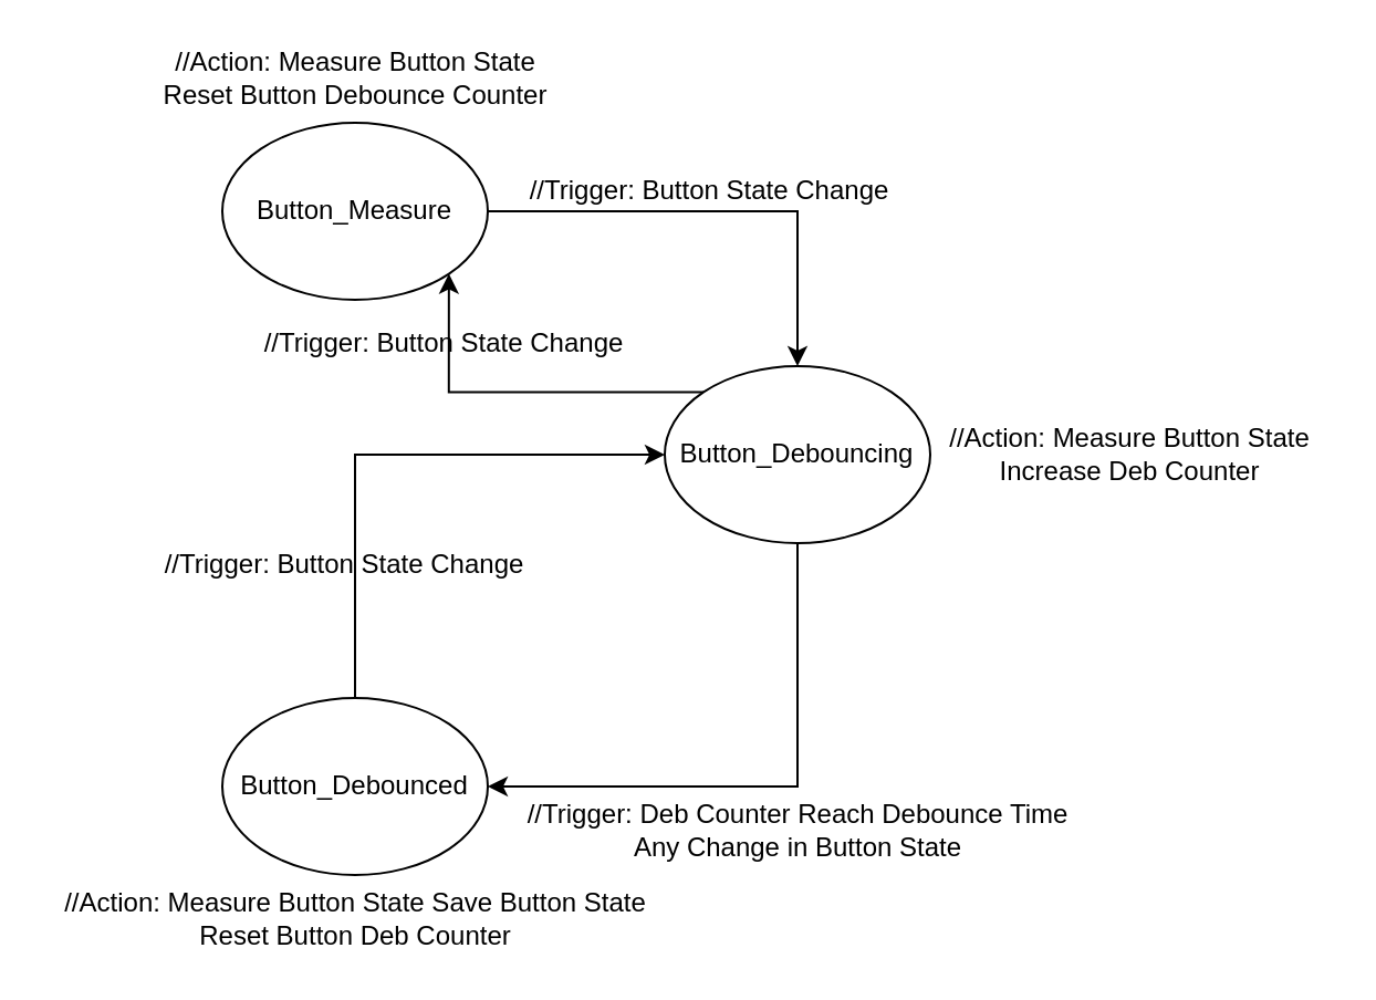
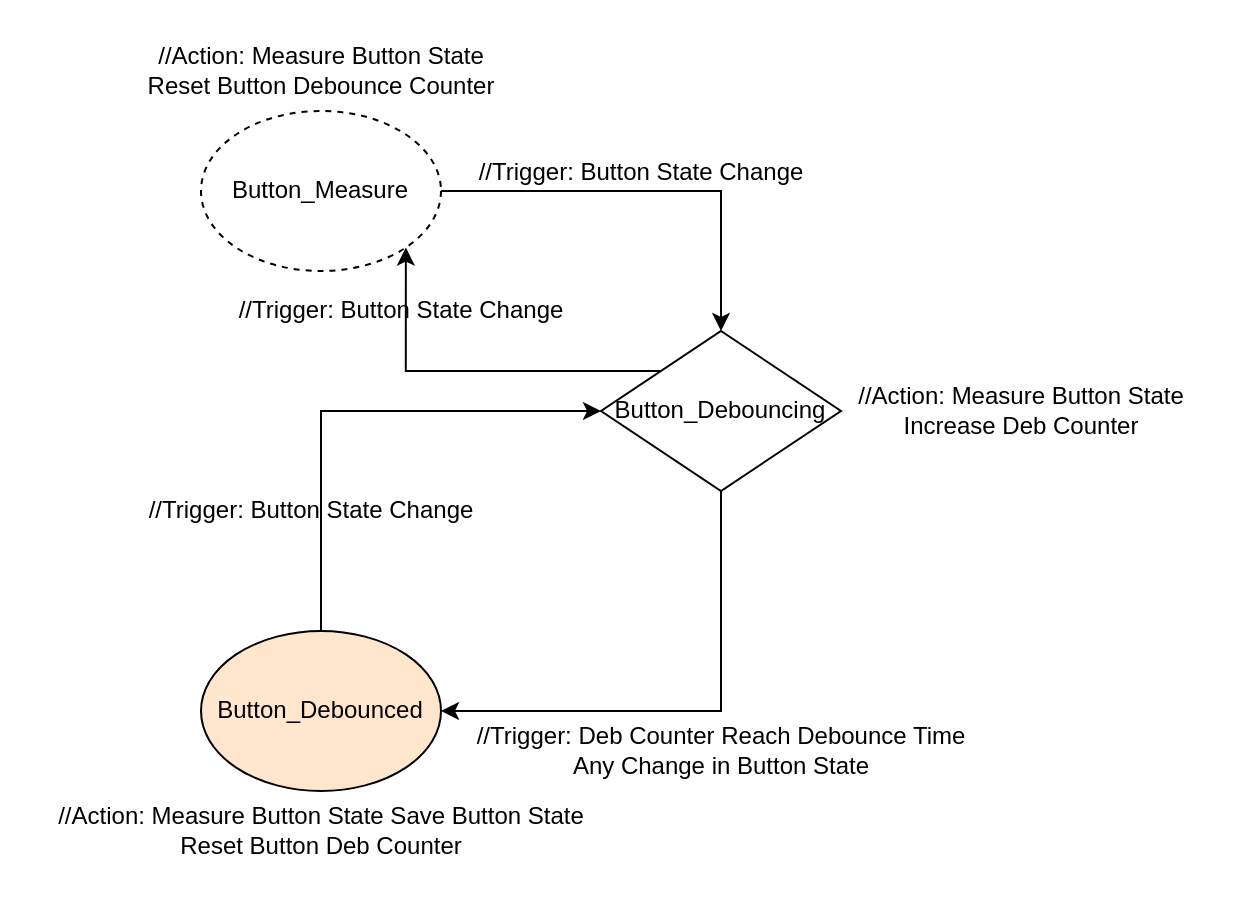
- <mxCell id="3" value="Button_Measure" style="ellipse;whiteSpace=wrap;html=1;" vertex="1" parent="1"><mxGeometry x="100" y="55" width="120" height="80" as="geometry" /></mxCell>
+ <mxCell id="3" value="Button_Measure" style="ellipse;whiteSpace=wrap;html=1;dashed=1;" vertex="1" parent="1"><mxGeometry x="100" y="55" width="120" height="80" as="geometry" /></mxCell>
- <mxCell id="6" value="Button_Debouncing" style="ellipse;whiteSpace=wrap;html=1;" vertex="1" parent="1"><mxGeometry x="300" y="165" width="120" height="80" as="geometry" /></mxCell>
+ <mxCell id="6" value="Button_Debouncing" style="rhombus;whiteSpace=wrap;html=1;" vertex="1" parent="1"><mxGeometry x="300" y="165" width="120" height="80" as="geometry" /></mxCell>
- <mxCell id="12" value="Button_Debounced" style="ellipse;whiteSpace=wrap;html=1;" vertex="1" parent="1"><mxGeometry x="100" y="315" width="120" height="80" as="geometry" /></mxCell>
+ <mxCell id="12" value="Button_Debounced" style="ellipse;whiteSpace=wrap;html=1;fillColor=#ffe6cc;" vertex="1" parent="1"><mxGeometry x="100" y="315" width="120" height="80" as="geometry" /></mxCell>
